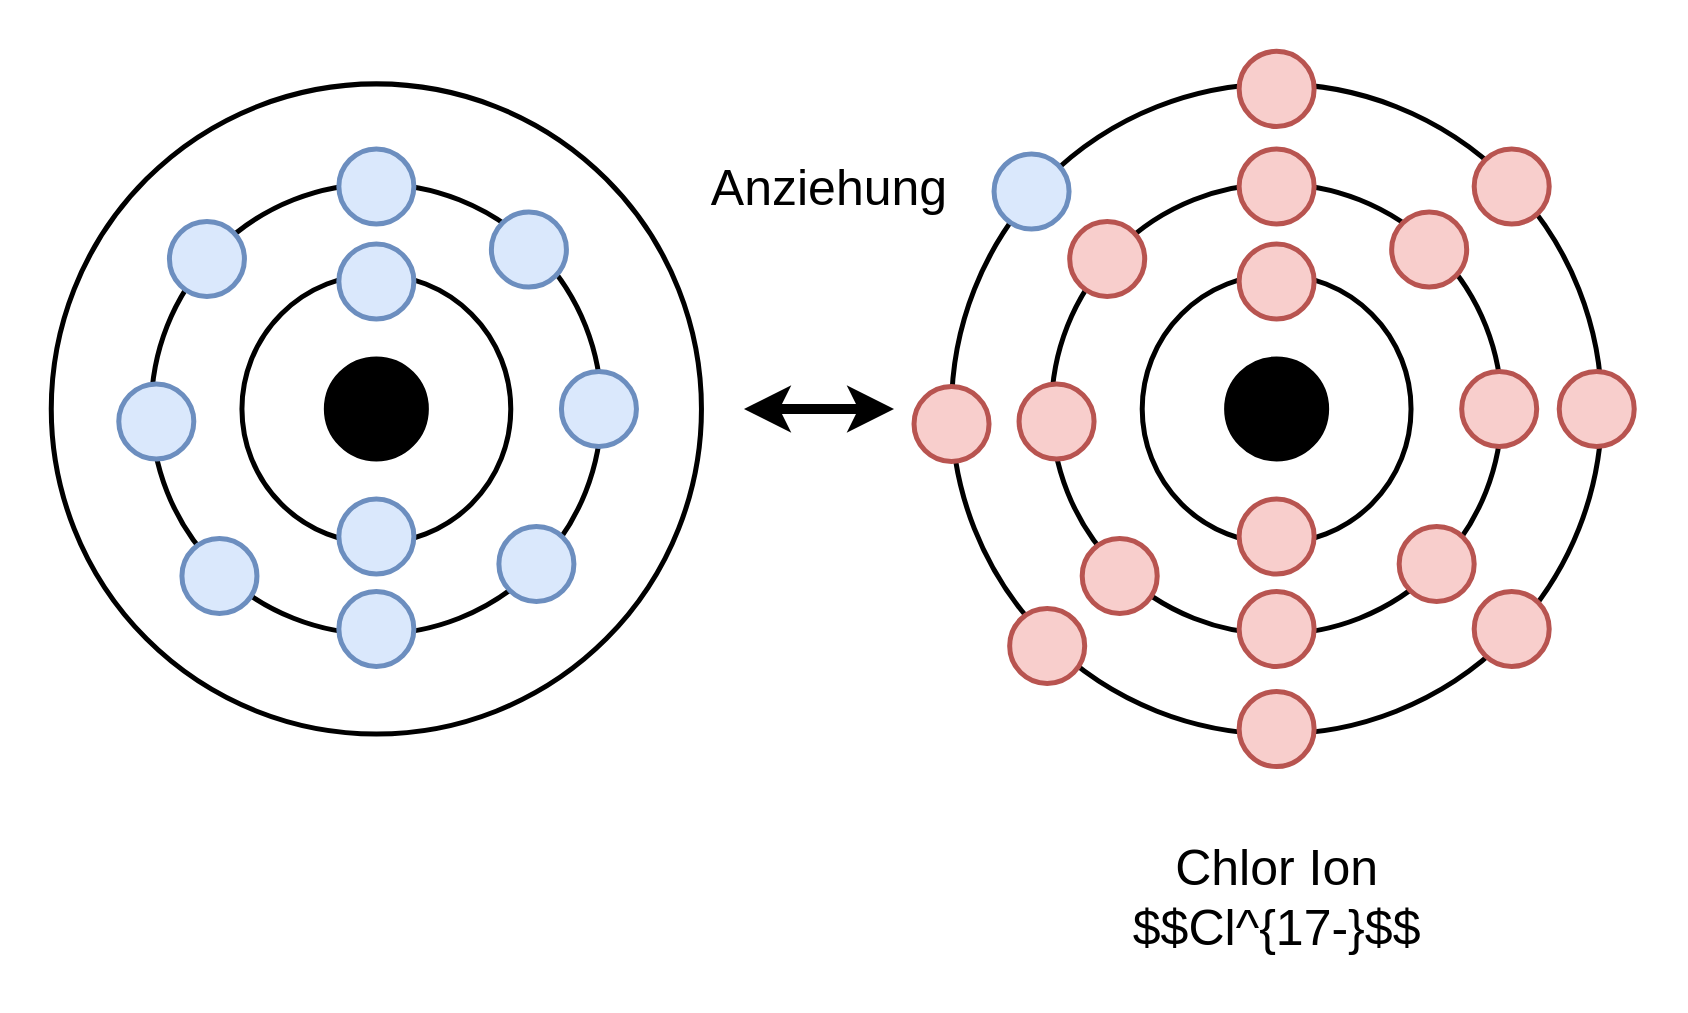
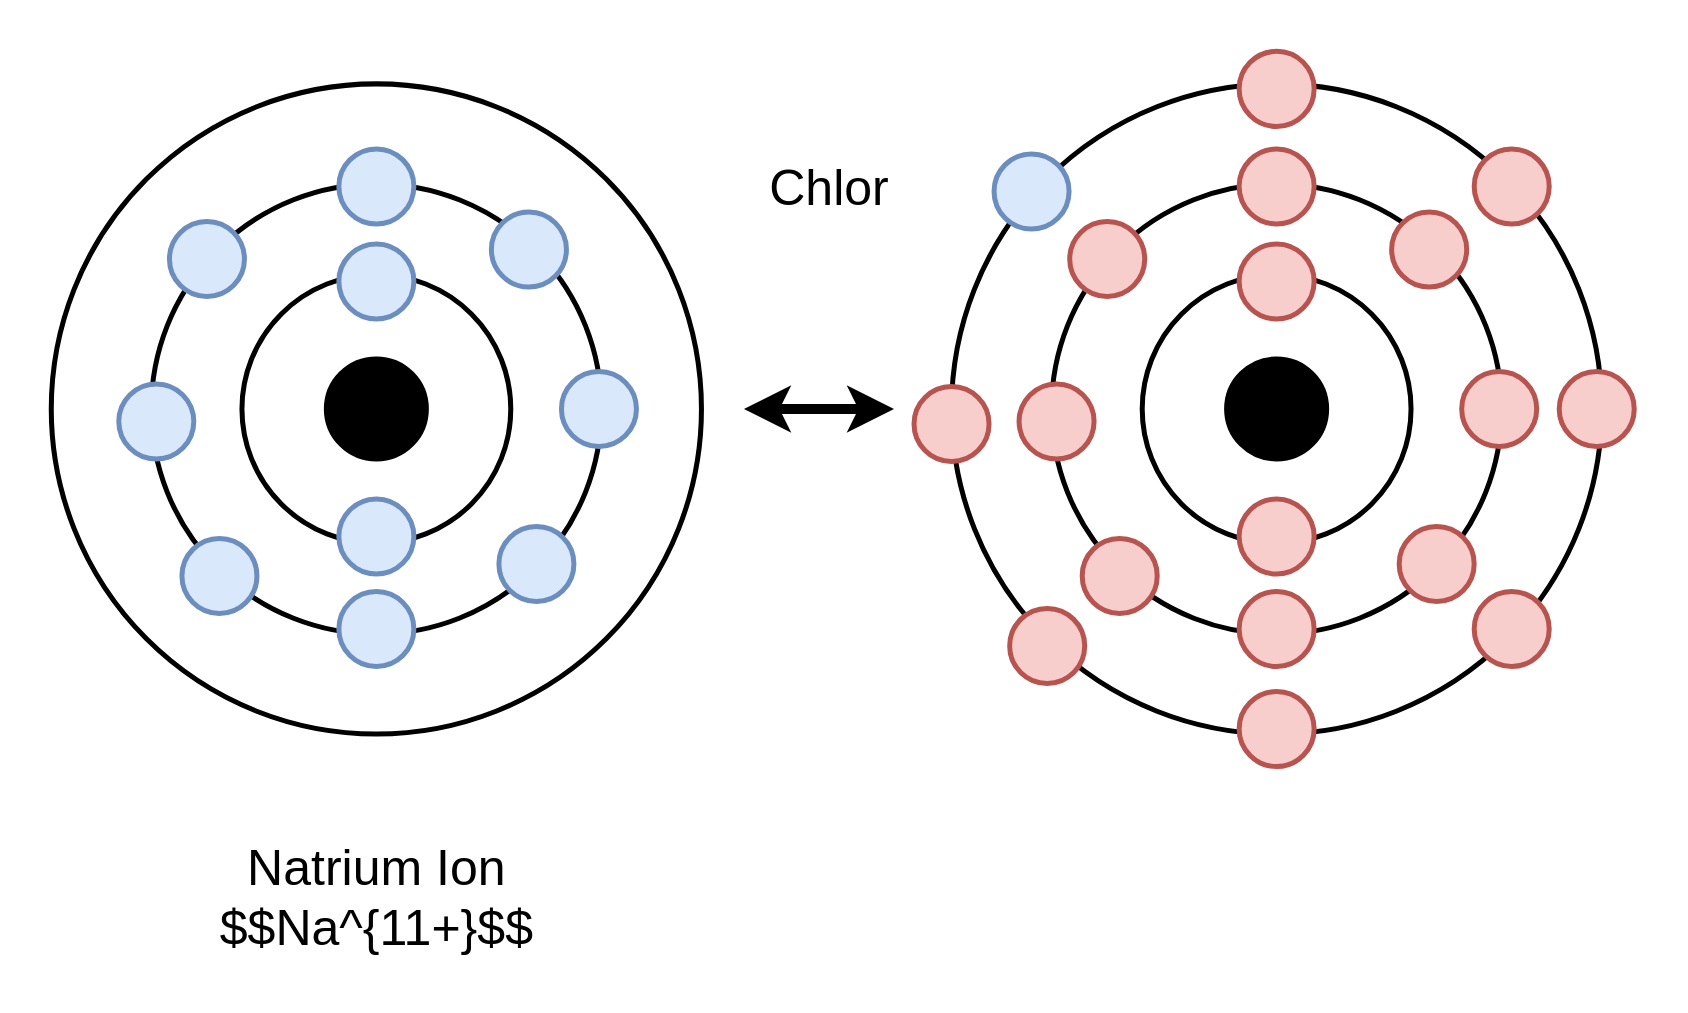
- <mxCell id="41" value="Anziehung" style="text;html=1;resizable=0;autosize=1;align=center;verticalAlign=middle;points=[];fillColor=none;strokeColor=none;rounded=0;fontSize=20;" vertex="1" parent="1"><mxGeometry x="276" y="59" width="110" height="30" as="geometry" /></mxCell>
+ <mxCell id="41" value="Chlor" style="text;html=1;resizable=0;autosize=1;align=center;verticalAlign=middle;points=[];fillColor=none;strokeColor=none;rounded=0;fontSize=20;" vertex="1" parent="1"><mxGeometry x="276" y="59" width="110" height="30" as="geometry" /></mxCell>
+ <mxCell id="6" value="Natrium Ion&lt;br style=&quot;font-size: 20px&quot;&gt;$$Na^{11+}$$" style="text;html=1;resizable=0;autosize=1;align=center;verticalAlign=middle;points=[];fillColor=none;strokeColor=none;rounded=0;fontSize=20;" vertex="1" parent="1"><mxGeometry x="80" y="333" width="140" height="50" as="geometry" /></mxCell>
- <mxCell id="21" value="Chlor Ion&lt;br style=&quot;font-size: 20px&quot;&gt;$$Cl^{17-}$$" style="text;html=1;resizable=0;autosize=1;align=center;verticalAlign=middle;points=[];fillColor=none;strokeColor=none;rounded=0;fontSize=20;" vertex="1" parent="1"><mxGeometry x="445" y="333" width="130" height="50" as="geometry" /></mxCell>
